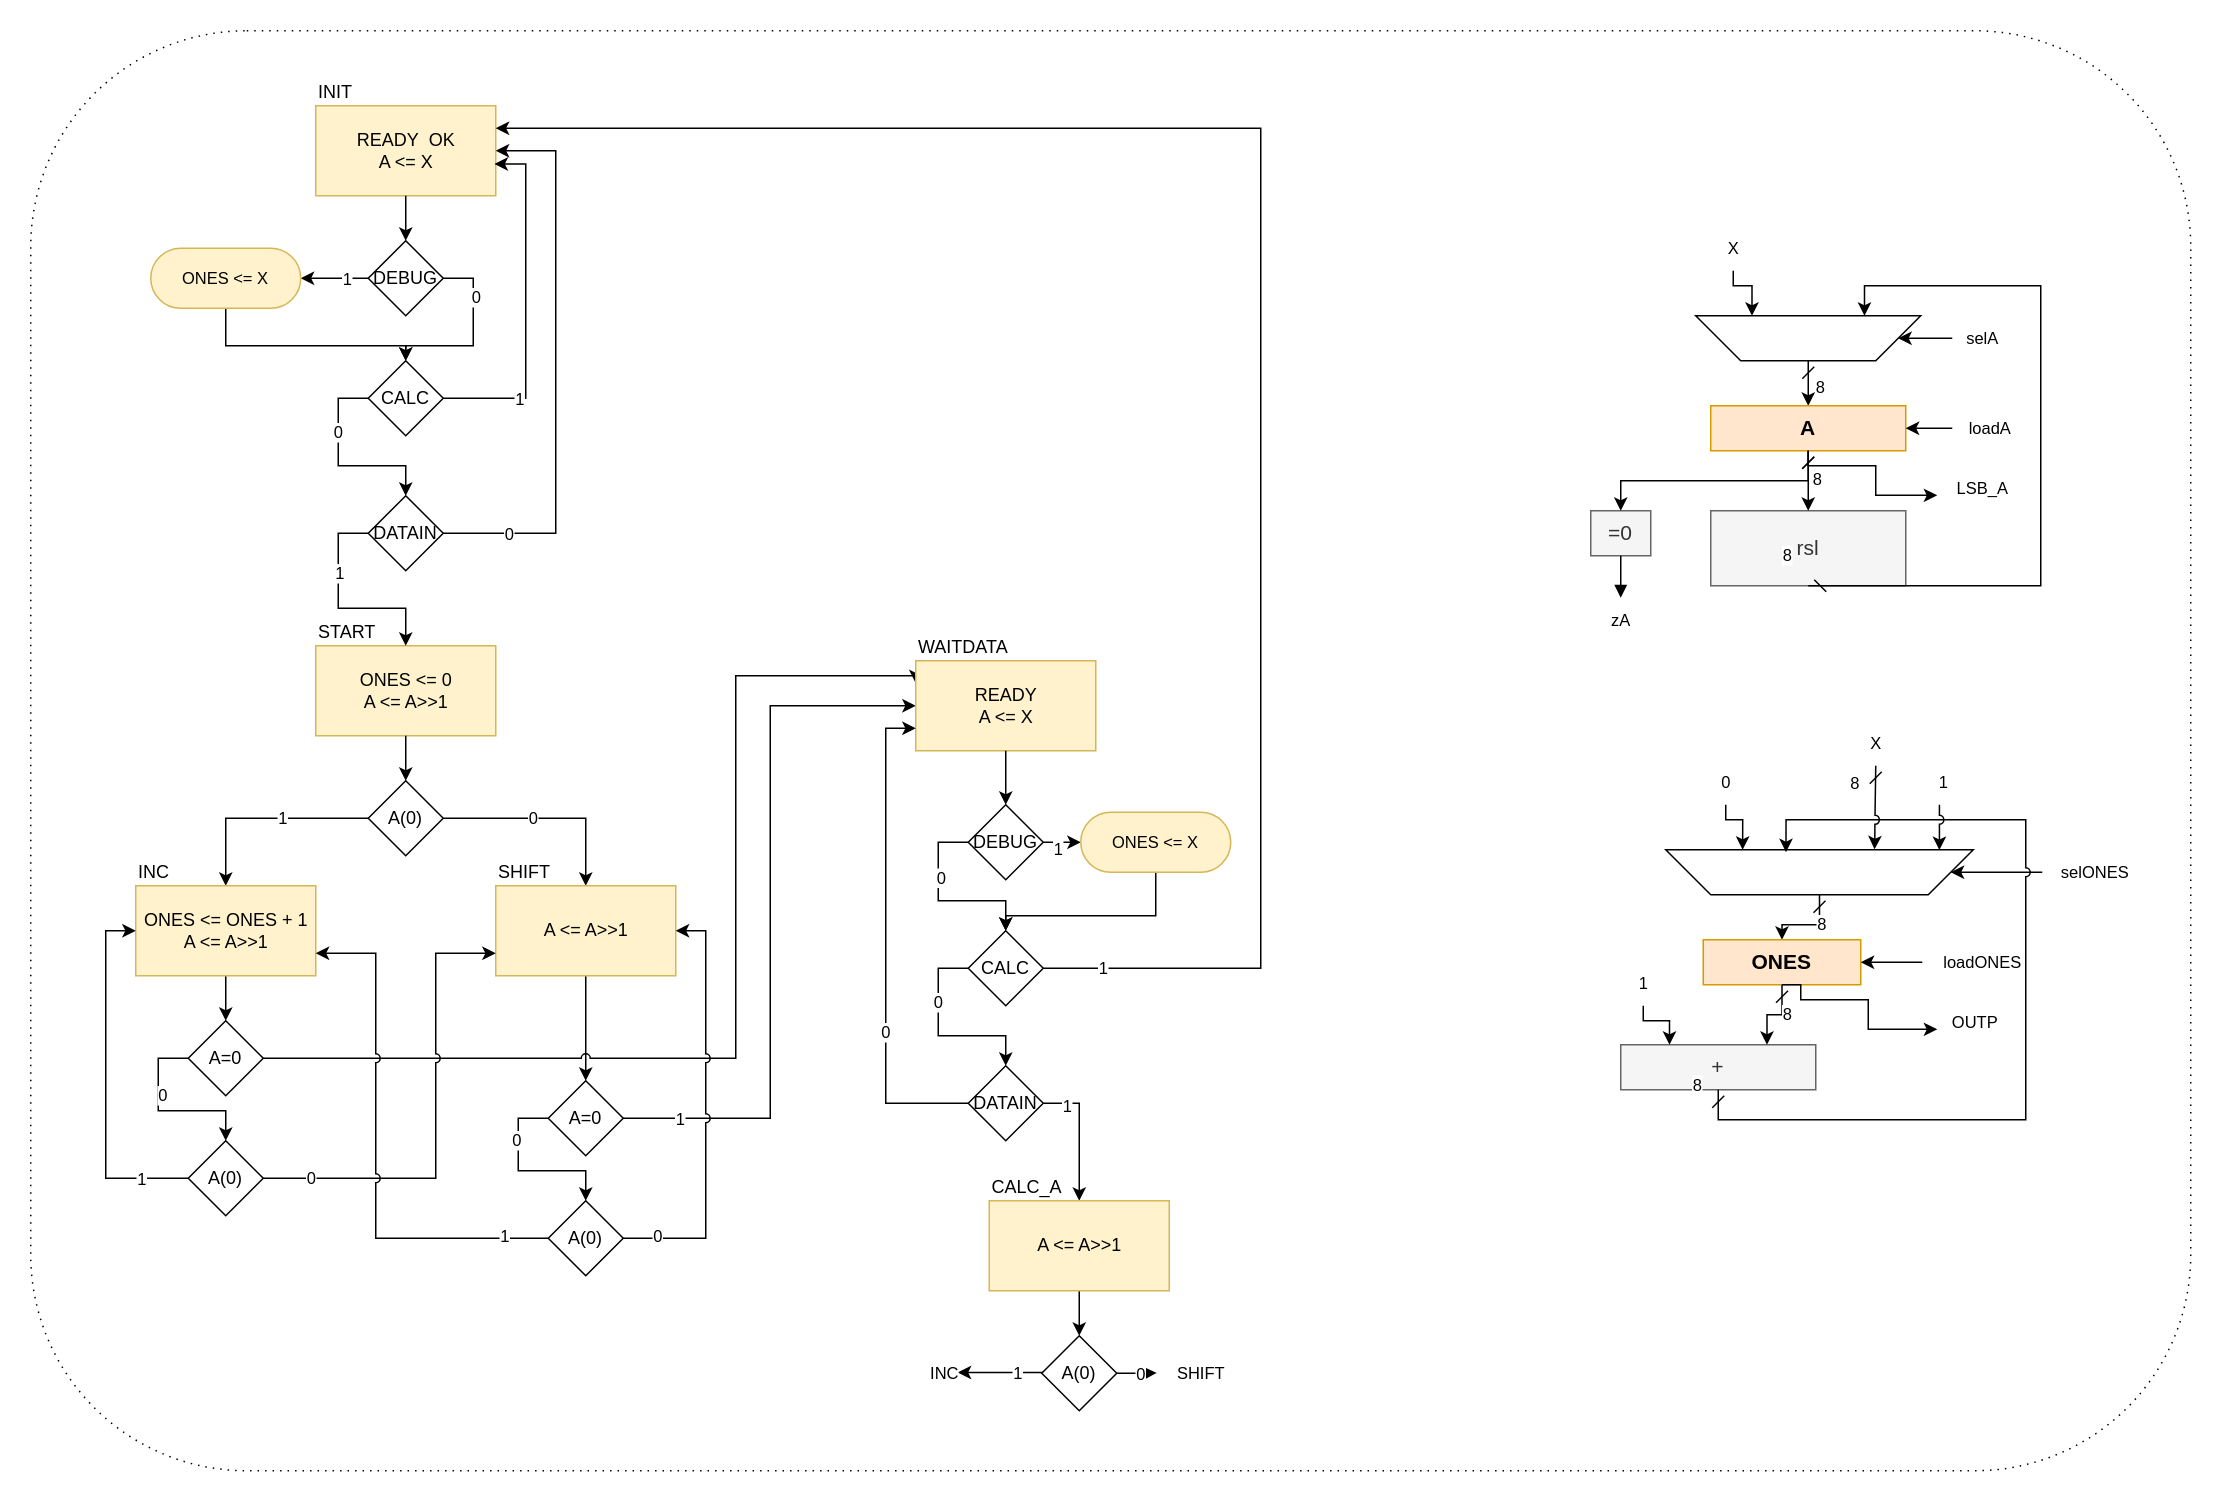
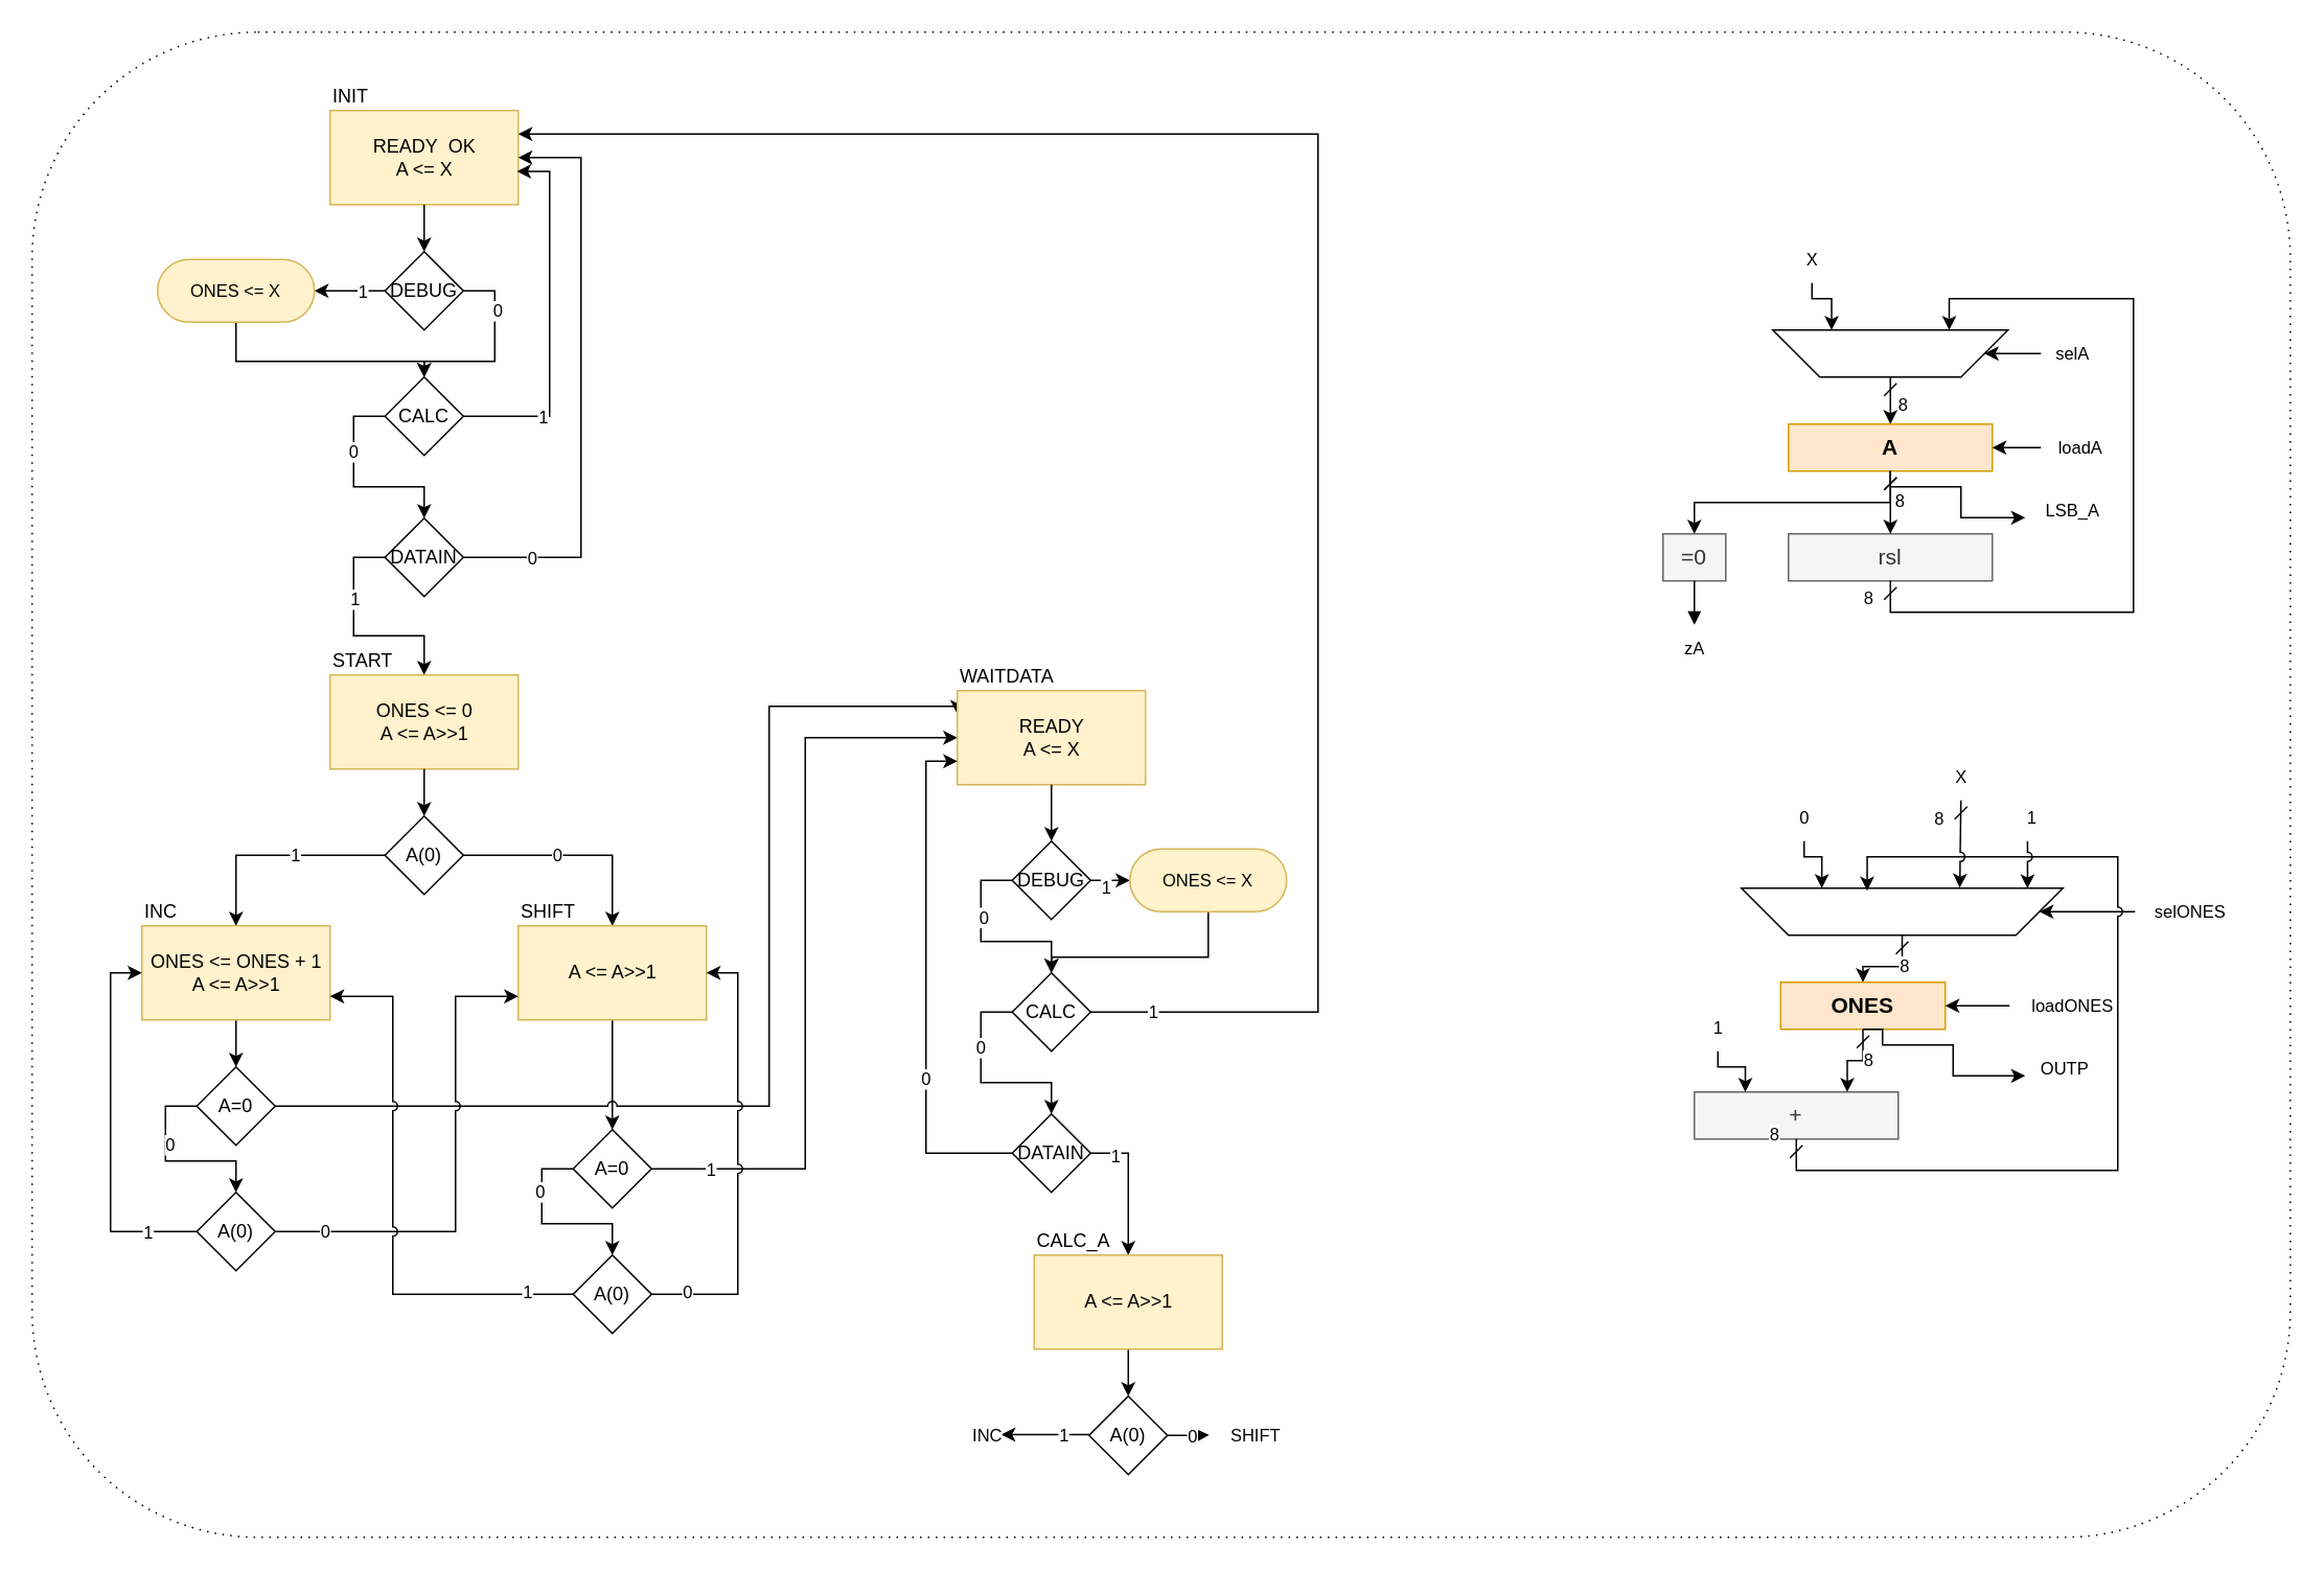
- <mxCell id="84" value="rsl" style="rounded=0;whiteSpace=wrap;html=1;fontFamily=Helvetica;fontSize=14;labelBackgroundColor=none;fillColor=#f5f5f5;strokeColor=#666666;fontStyle=0;fontColor=#333333;" parent="1" vertex="1"><mxGeometry x="1140" y="340" width="130" height="50" as="geometry" /></mxCell>
+ <mxCell id="84" value="rsl" style="rounded=0;whiteSpace=wrap;html=1;fontFamily=Helvetica;fontSize=14;labelBackgroundColor=none;fillColor=#f5f5f5;strokeColor=#666666;fontStyle=0;fontColor=#333333;" parent="1" vertex="1"><mxGeometry x="1140" y="340" width="130" height="30" as="geometry" /></mxCell>
